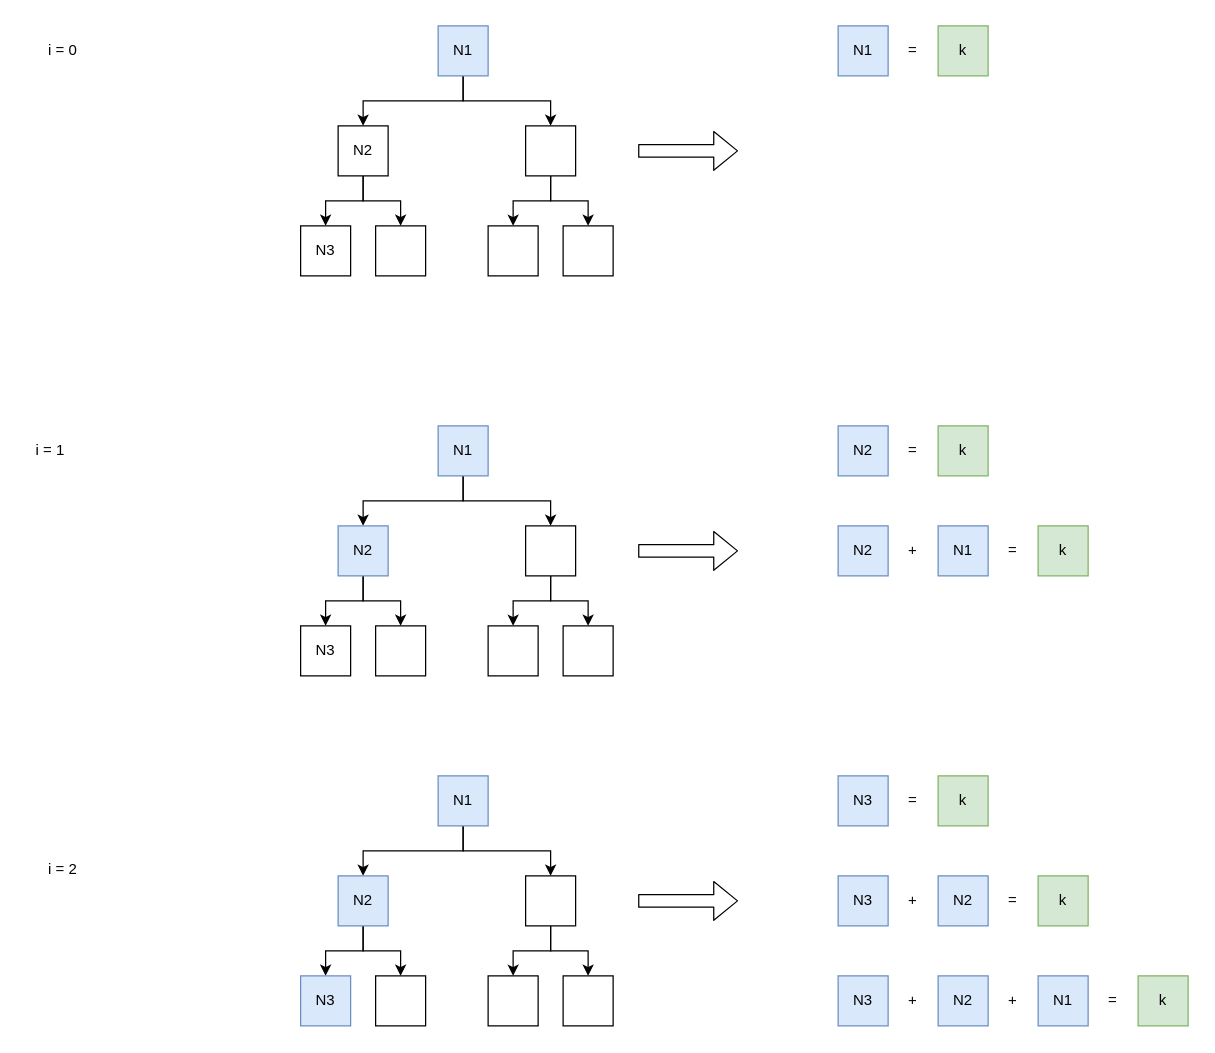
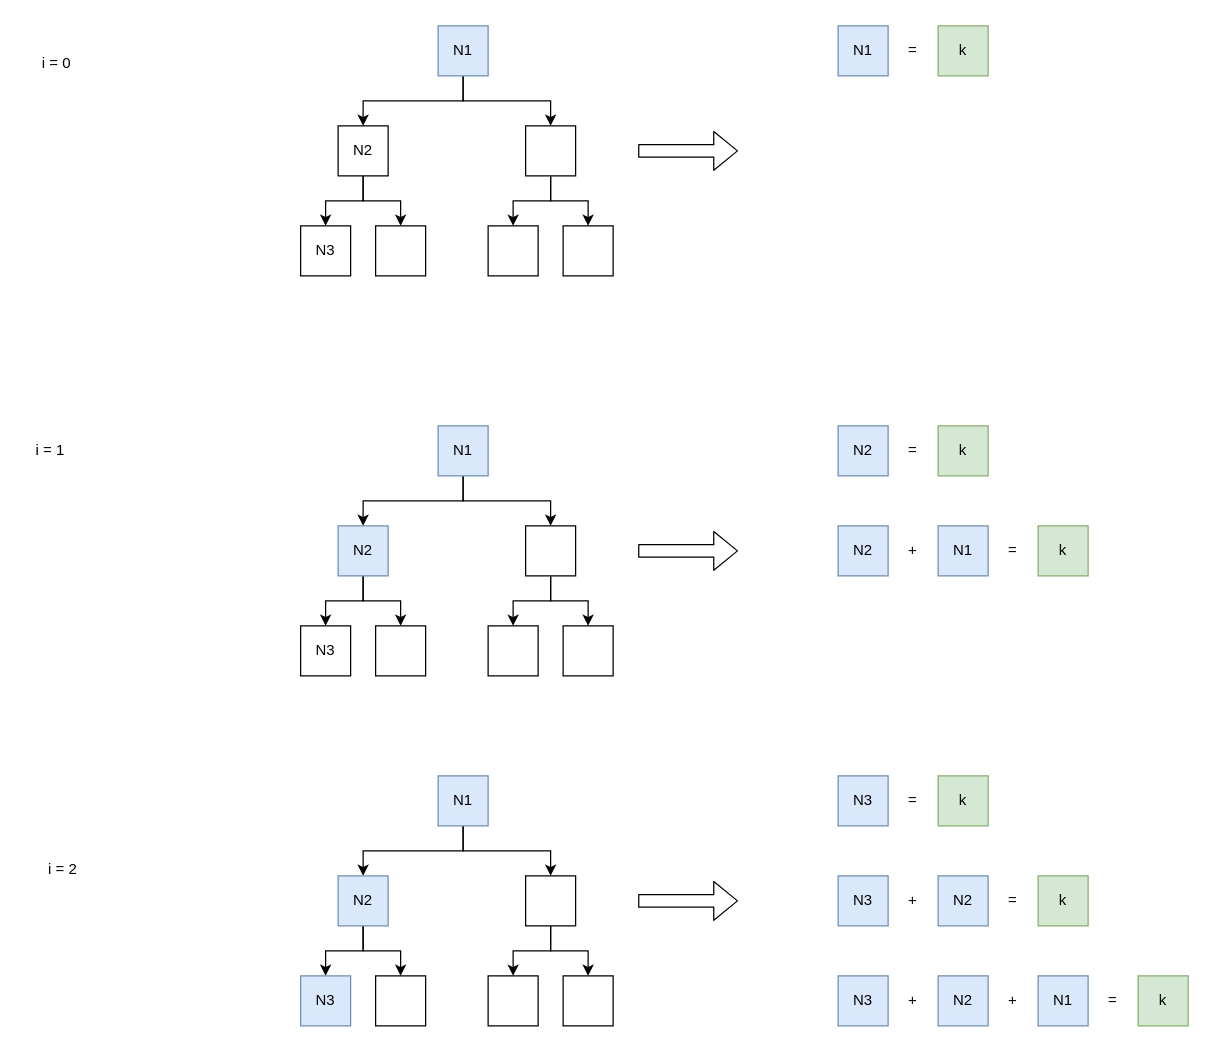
- <mxCell id="28" value="i = 0" style="text;html=1;strokeColor=none;fillColor=none;align=center;verticalAlign=middle;whiteSpace=wrap;rounded=0;" parent="1" vertex="1"><mxGeometry x="30" y="30" width="40" height="20" as="geometry" /></mxCell>
+ <mxCell id="28" value="i = 0" style="text;html=1;strokeColor=none;fillColor=none;align=center;verticalAlign=middle;whiteSpace=wrap;rounded=0;" parent="1" vertex="1"><mxGeometry x="25" y="40" width="40" height="20" as="geometry" /></mxCell>
